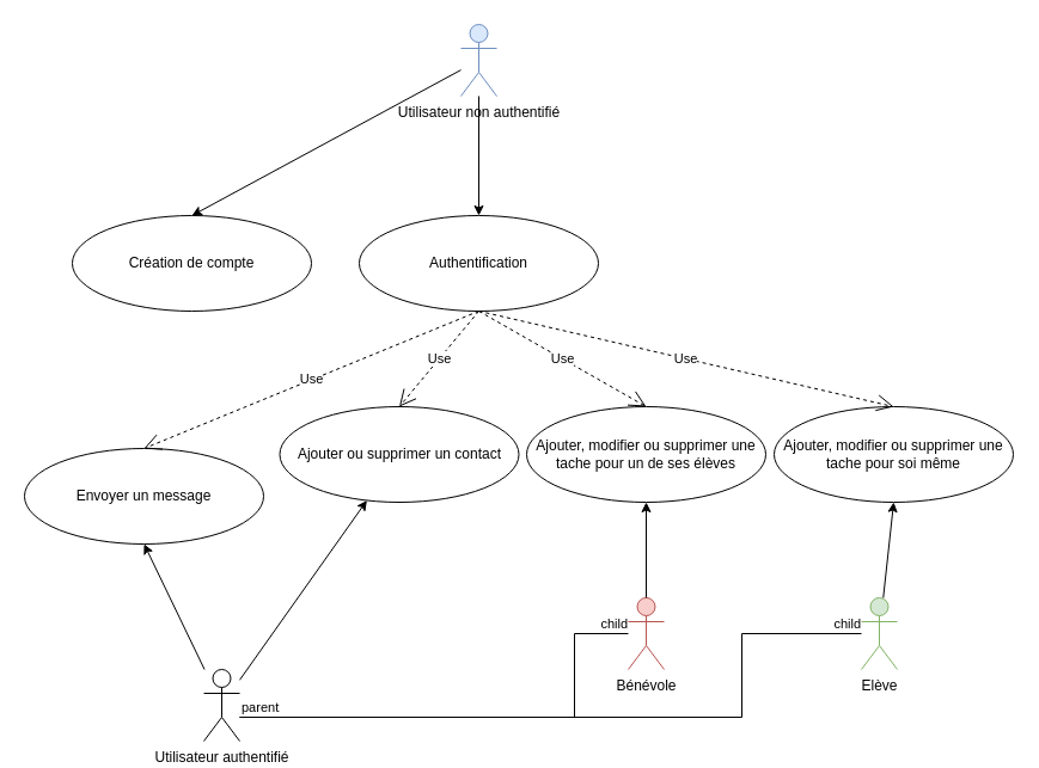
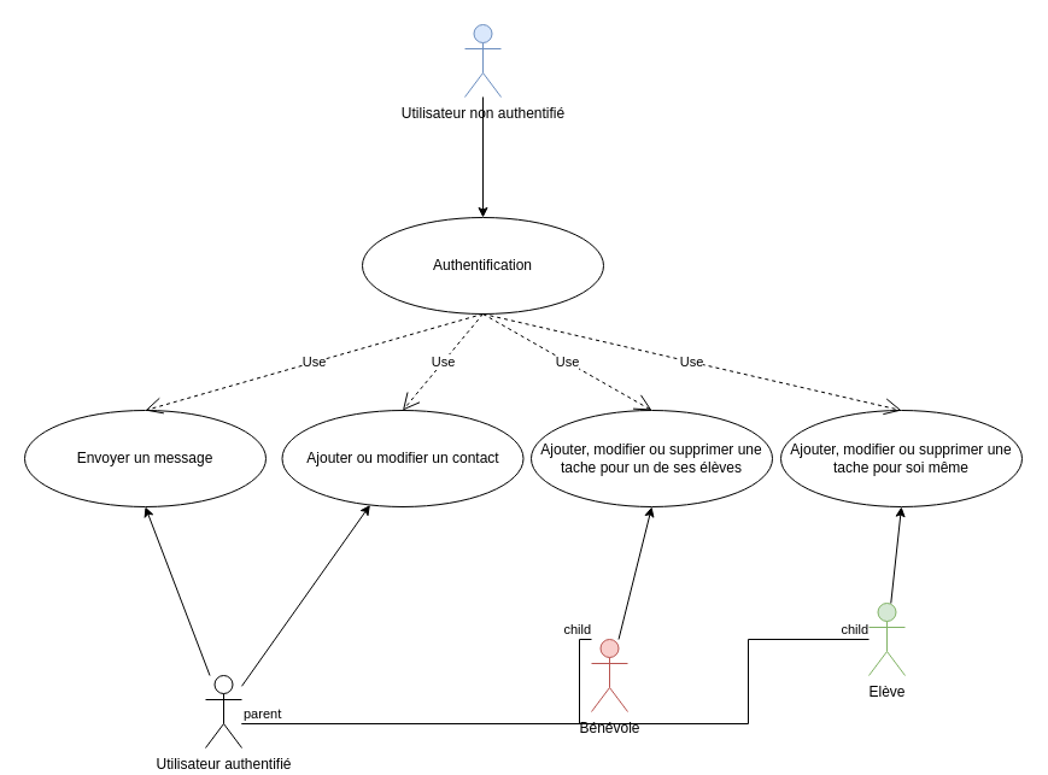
- <mxCell id="12" value="" style="endArrow=classic;html=1;rounded=0;entryX=0.5;entryY=0;entryDx=0;entryDy=0;" edge="1" parent="1" source="2" target="5"><mxGeometry width="50" height="50" relative="1" as="geometry"><mxPoint x="400" y="110" as="sourcePoint" /><mxPoint x="360" y="200" as="targetPoint" /></mxGeometry></mxCell>
- <mxCell id="5" value="Création de compte" style="ellipse;whiteSpace=wrap;html=1;" parent="1" vertex="1"><mxGeometry x="60" y="180" width="200" height="80" as="geometry" /></mxCell>
- <mxCell id="7" value="Ajouter ou supprimer un contact" style="ellipse;whiteSpace=wrap;html=1;" parent="1" vertex="1"><mxGeometry x="233.5" y="340" width="200" height="80" as="geometry" /></mxCell>
+ <mxCell id="7" value="Ajouter ou modifier un contact" style="ellipse;whiteSpace=wrap;html=1;" parent="1" vertex="1"><mxGeometry x="233.5" y="340" width="200" height="80" as="geometry" /></mxCell>
- <mxCell id="8" value="Envoyer un message" style="ellipse;whiteSpace=wrap;html=1;" parent="1" vertex="1"><mxGeometry x="20" y="375" width="200" height="80" as="geometry" /></mxCell>
+ <mxCell id="8" value="Envoyer un message" style="ellipse;whiteSpace=wrap;html=1;" parent="1" vertex="1"><mxGeometry y="340" width="200" height="80" as="geometry" x="20" /></mxCell>
- <mxCell id="4" value="Bénévole" style="shape=umlActor;verticalLabelPosition=bottom;verticalAlign=top;html=1;outlineConnect=0;fillColor=#f8cecc;strokeColor=#b85450;" parent="1" vertex="1"><mxGeometry x="525" y="500" width="30" height="60" as="geometry" /></mxCell>
+ <mxCell id="4" value="Bénévole" style="shape=umlActor;verticalLabelPosition=bottom;verticalAlign=top;html=1;outlineConnect=0;fillColor=#f8cecc;strokeColor=#b85450;" parent="1" vertex="1"><mxGeometry x="490" y="530" width="30" height="60" as="geometry" /></mxCell>
